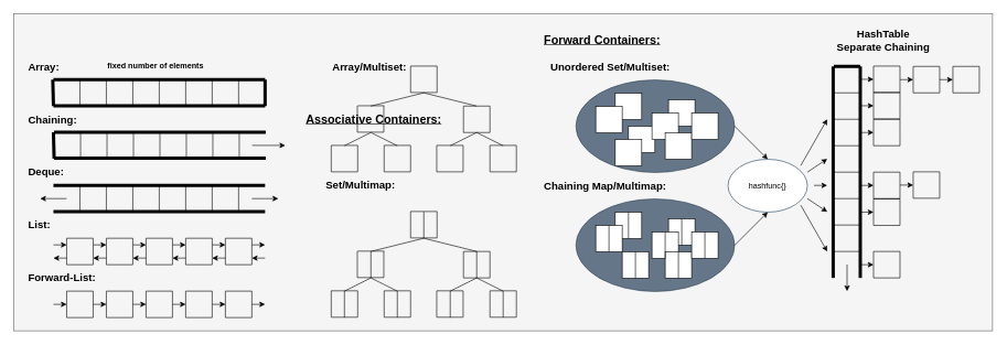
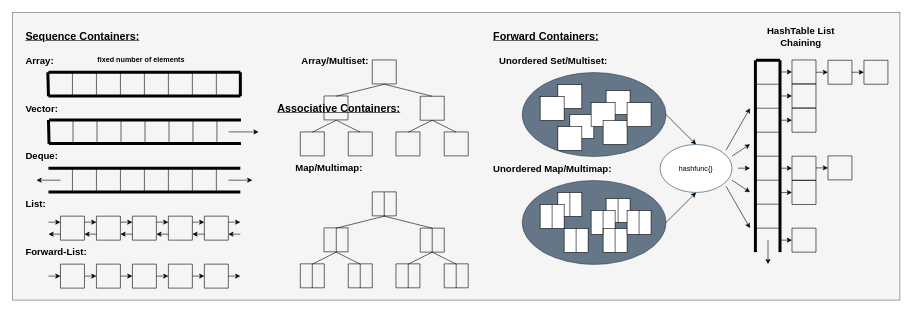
+ <mxCell id="3" value="&lt;u&gt;&lt;font size=&quot;1&quot;&gt;&lt;b style=&quot;font-size: 18px&quot;&gt;Sequence Containers:&lt;/b&gt;&lt;/font&gt;&lt;/u&gt;" style="text;html=1;strokeColor=none;fillColor=none;align=left;verticalAlign=middle;whiteSpace=wrap;rounded=0;strokeWidth=1;" parent="1" vertex="1"><mxGeometry x="40" y="40" width="200" height="40" as="geometry" /></mxCell>
- <mxCell id="270" value="&lt;span style=&quot;font-size: 16px&quot;&gt;&lt;b&gt;HashTable Separate Chaining&lt;/b&gt;&lt;/span&gt;" style="text;html=1;strokeColor=none;fillColor=none;align=center;verticalAlign=middle;whiteSpace=wrap;rounded=0;strokeWidth=1;" parent="1" vertex="1"><mxGeometry x="1260" y="40" width="150" height="40" as="geometry" /></mxCell>
+ <mxCell id="270" value="&lt;span style=&quot;font-size: 16px&quot;&gt;&lt;b&gt;HashTable List Chaining&lt;/b&gt;&lt;/span&gt;" style="text;html=1;strokeColor=none;fillColor=none;align=center;verticalAlign=middle;whiteSpace=wrap;rounded=0;strokeWidth=1;" parent="1" vertex="1"><mxGeometry x="1260" y="40" width="150" height="40" as="geometry" /></mxCell>
- <mxCell id="8" value="&lt;font size=&quot;1&quot;&gt;&lt;b style=&quot;font-size: 16px&quot;&gt;Chaining:&lt;/b&gt;&lt;/font&gt;" style="text;html=1;strokeColor=none;fillColor=none;align=left;verticalAlign=middle;whiteSpace=wrap;rounded=0;strokeWidth=1;" parent="1" vertex="1"><mxGeometry x="40" y="160" width="200" height="40" as="geometry" /></mxCell>
+ <mxCell id="8" value="&lt;font size=&quot;1&quot;&gt;&lt;b style=&quot;font-size: 16px&quot;&gt;Vector:&lt;/b&gt;&lt;/font&gt;" style="text;html=1;strokeColor=none;fillColor=none;align=left;verticalAlign=middle;whiteSpace=wrap;rounded=0;strokeWidth=1;" parent="1" vertex="1"><mxGeometry x="40" y="160" width="200" height="40" as="geometry" /></mxCell>
- <mxCell id="171" value="&lt;font size=&quot;1&quot;&gt;&lt;b style=&quot;font-size: 16px&quot;&gt;Set/Multimap:&lt;/b&gt;&lt;/font&gt;" style="text;html=1;strokeColor=none;fillColor=none;align=left;verticalAlign=middle;whiteSpace=wrap;rounded=0;strokeWidth=1;" parent="1" vertex="1"><mxGeometry x="490" y="260" width="200" height="40" as="geometry" /></mxCell>
+ <mxCell id="171" value="&lt;font size=&quot;1&quot;&gt;&lt;b style=&quot;font-size: 16px&quot;&gt;Map/Multimap:&lt;/b&gt;&lt;/font&gt;" style="text;html=1;strokeColor=none;fillColor=none;align=left;verticalAlign=middle;whiteSpace=wrap;rounded=0;strokeWidth=1;" parent="1" vertex="1"><mxGeometry x="490" y="260" width="200" height="40" as="geometry" /></mxCell>
- <mxCell id="181" value="&lt;font size=&quot;1&quot;&gt;&lt;b style=&quot;font-size: 16px&quot;&gt;Chaining Map/Multimap:&lt;/b&gt;&lt;/font&gt;" style="text;html=1;strokeColor=none;fillColor=none;align=left;verticalAlign=middle;whiteSpace=wrap;rounded=0;strokeWidth=1;" parent="1" vertex="1"><mxGeometry x="820" y="260.5" width="210" height="40" as="geometry" /></mxCell>
+ <mxCell id="181" value="&lt;font size=&quot;1&quot;&gt;&lt;b style=&quot;font-size: 16px&quot;&gt;Unordered Map/Multimap:&lt;/b&gt;&lt;/font&gt;" style="text;html=1;strokeColor=none;fillColor=none;align=left;verticalAlign=middle;whiteSpace=wrap;rounded=0;strokeWidth=1;" parent="1" vertex="1"><mxGeometry x="820" y="260.5" width="210" height="40" as="geometry" /></mxCell>
